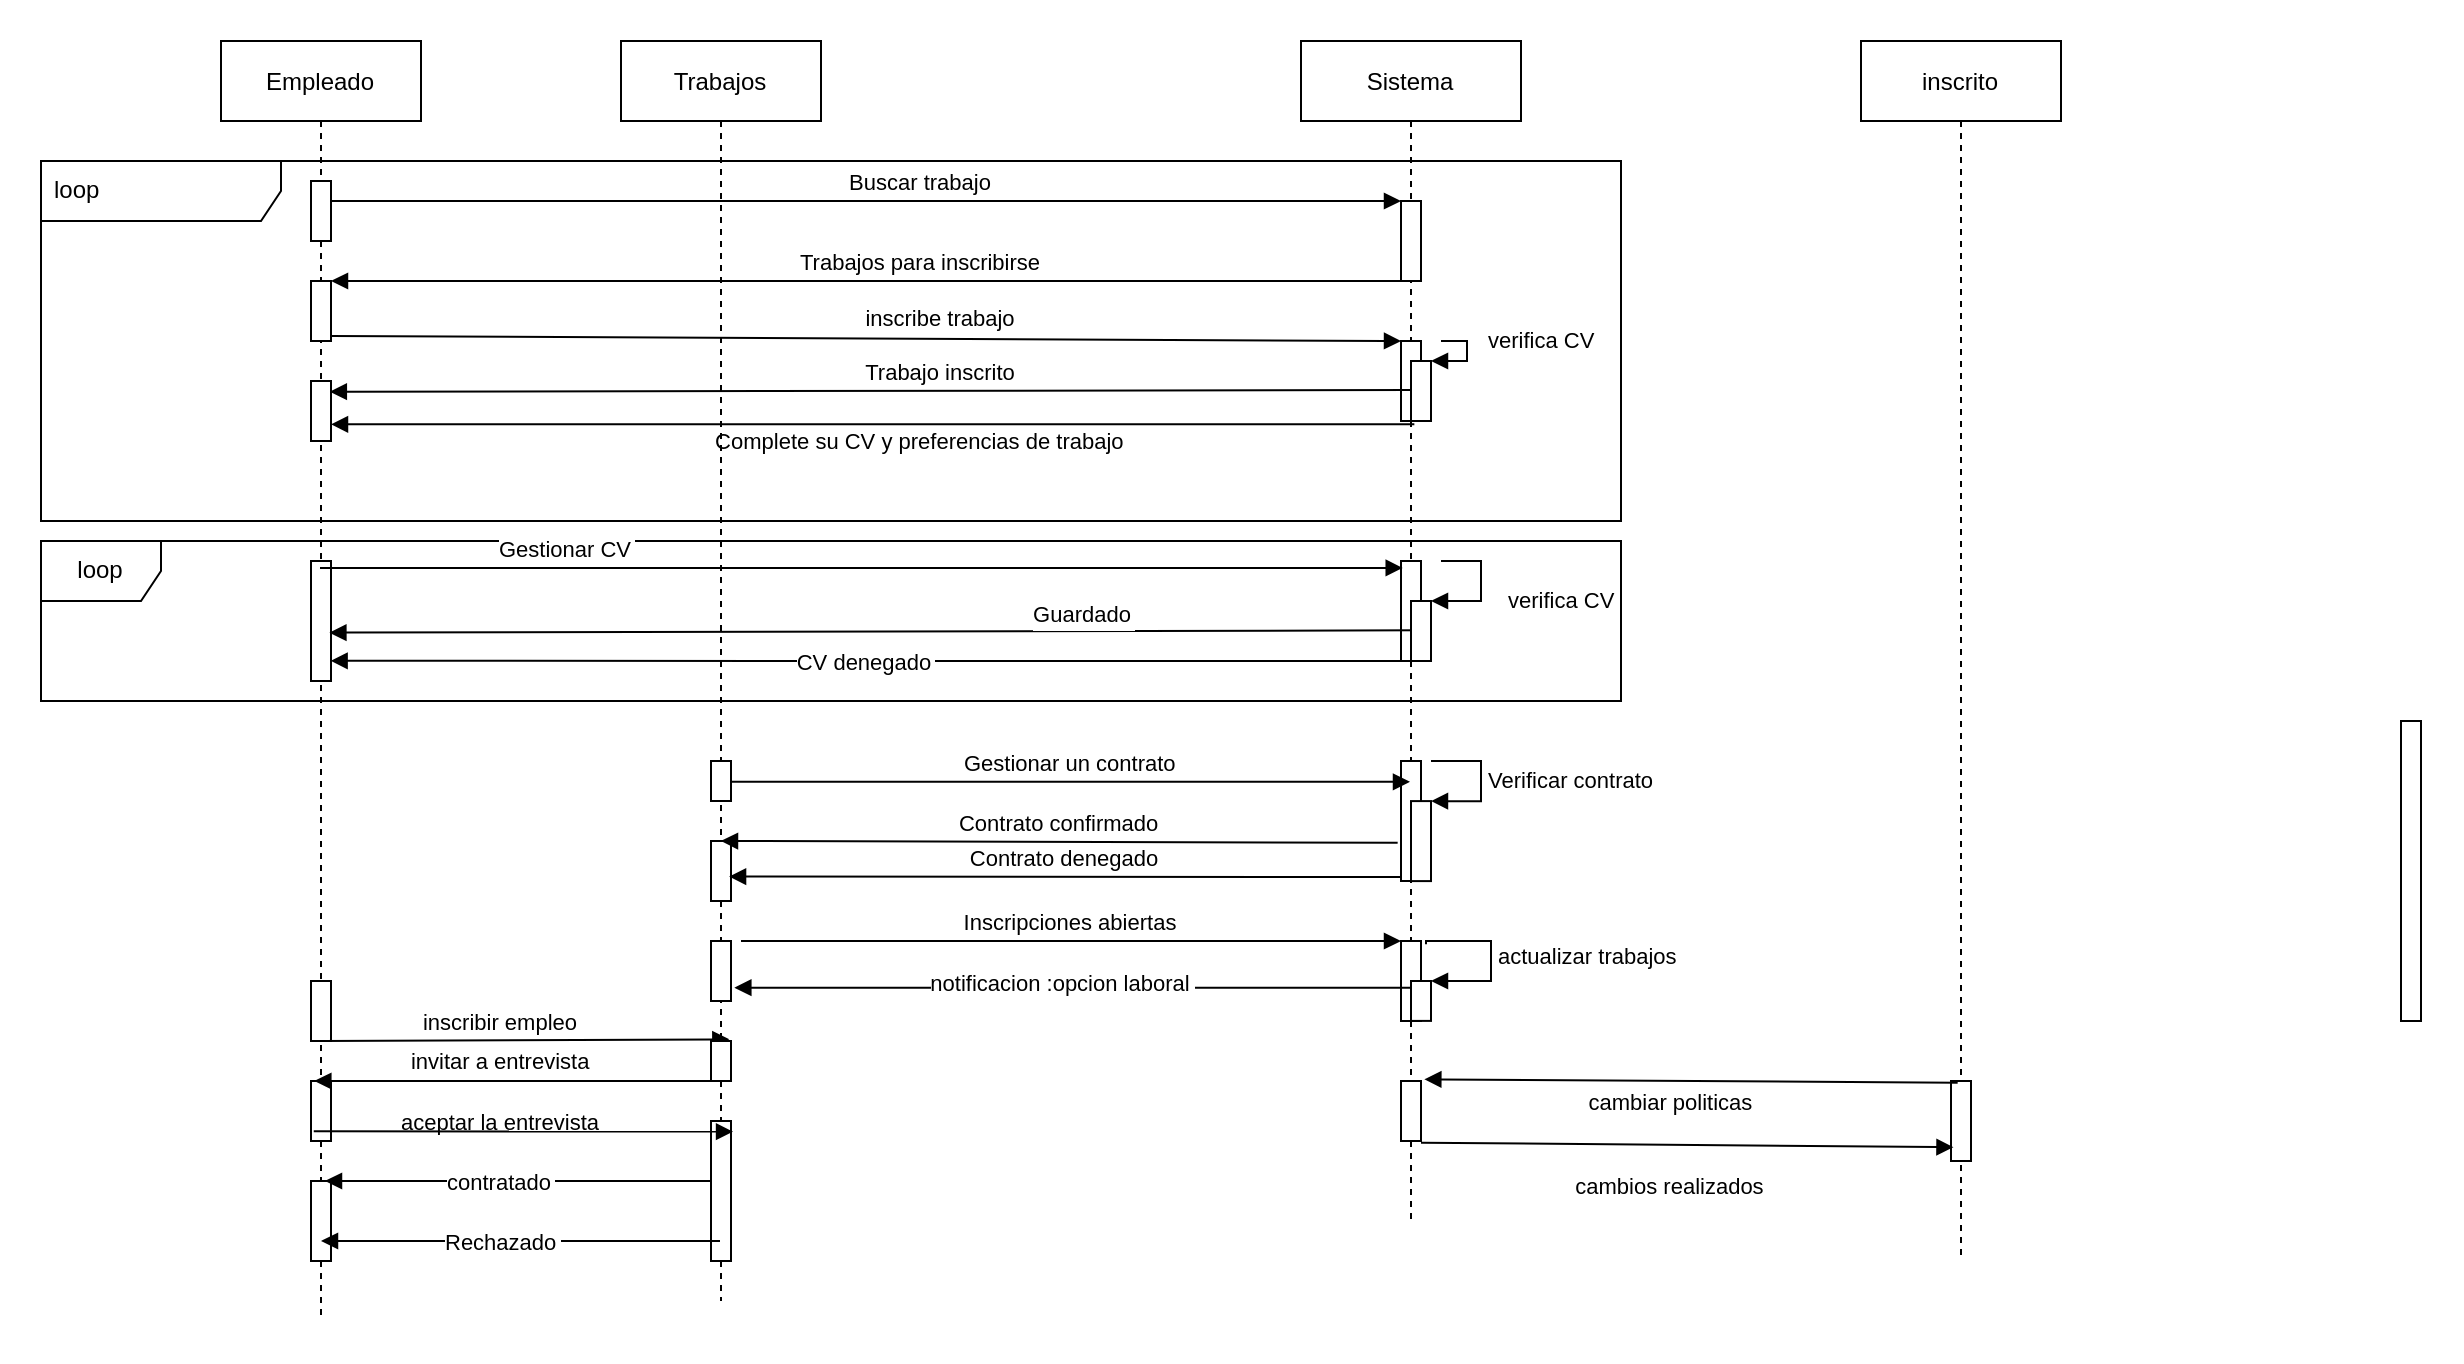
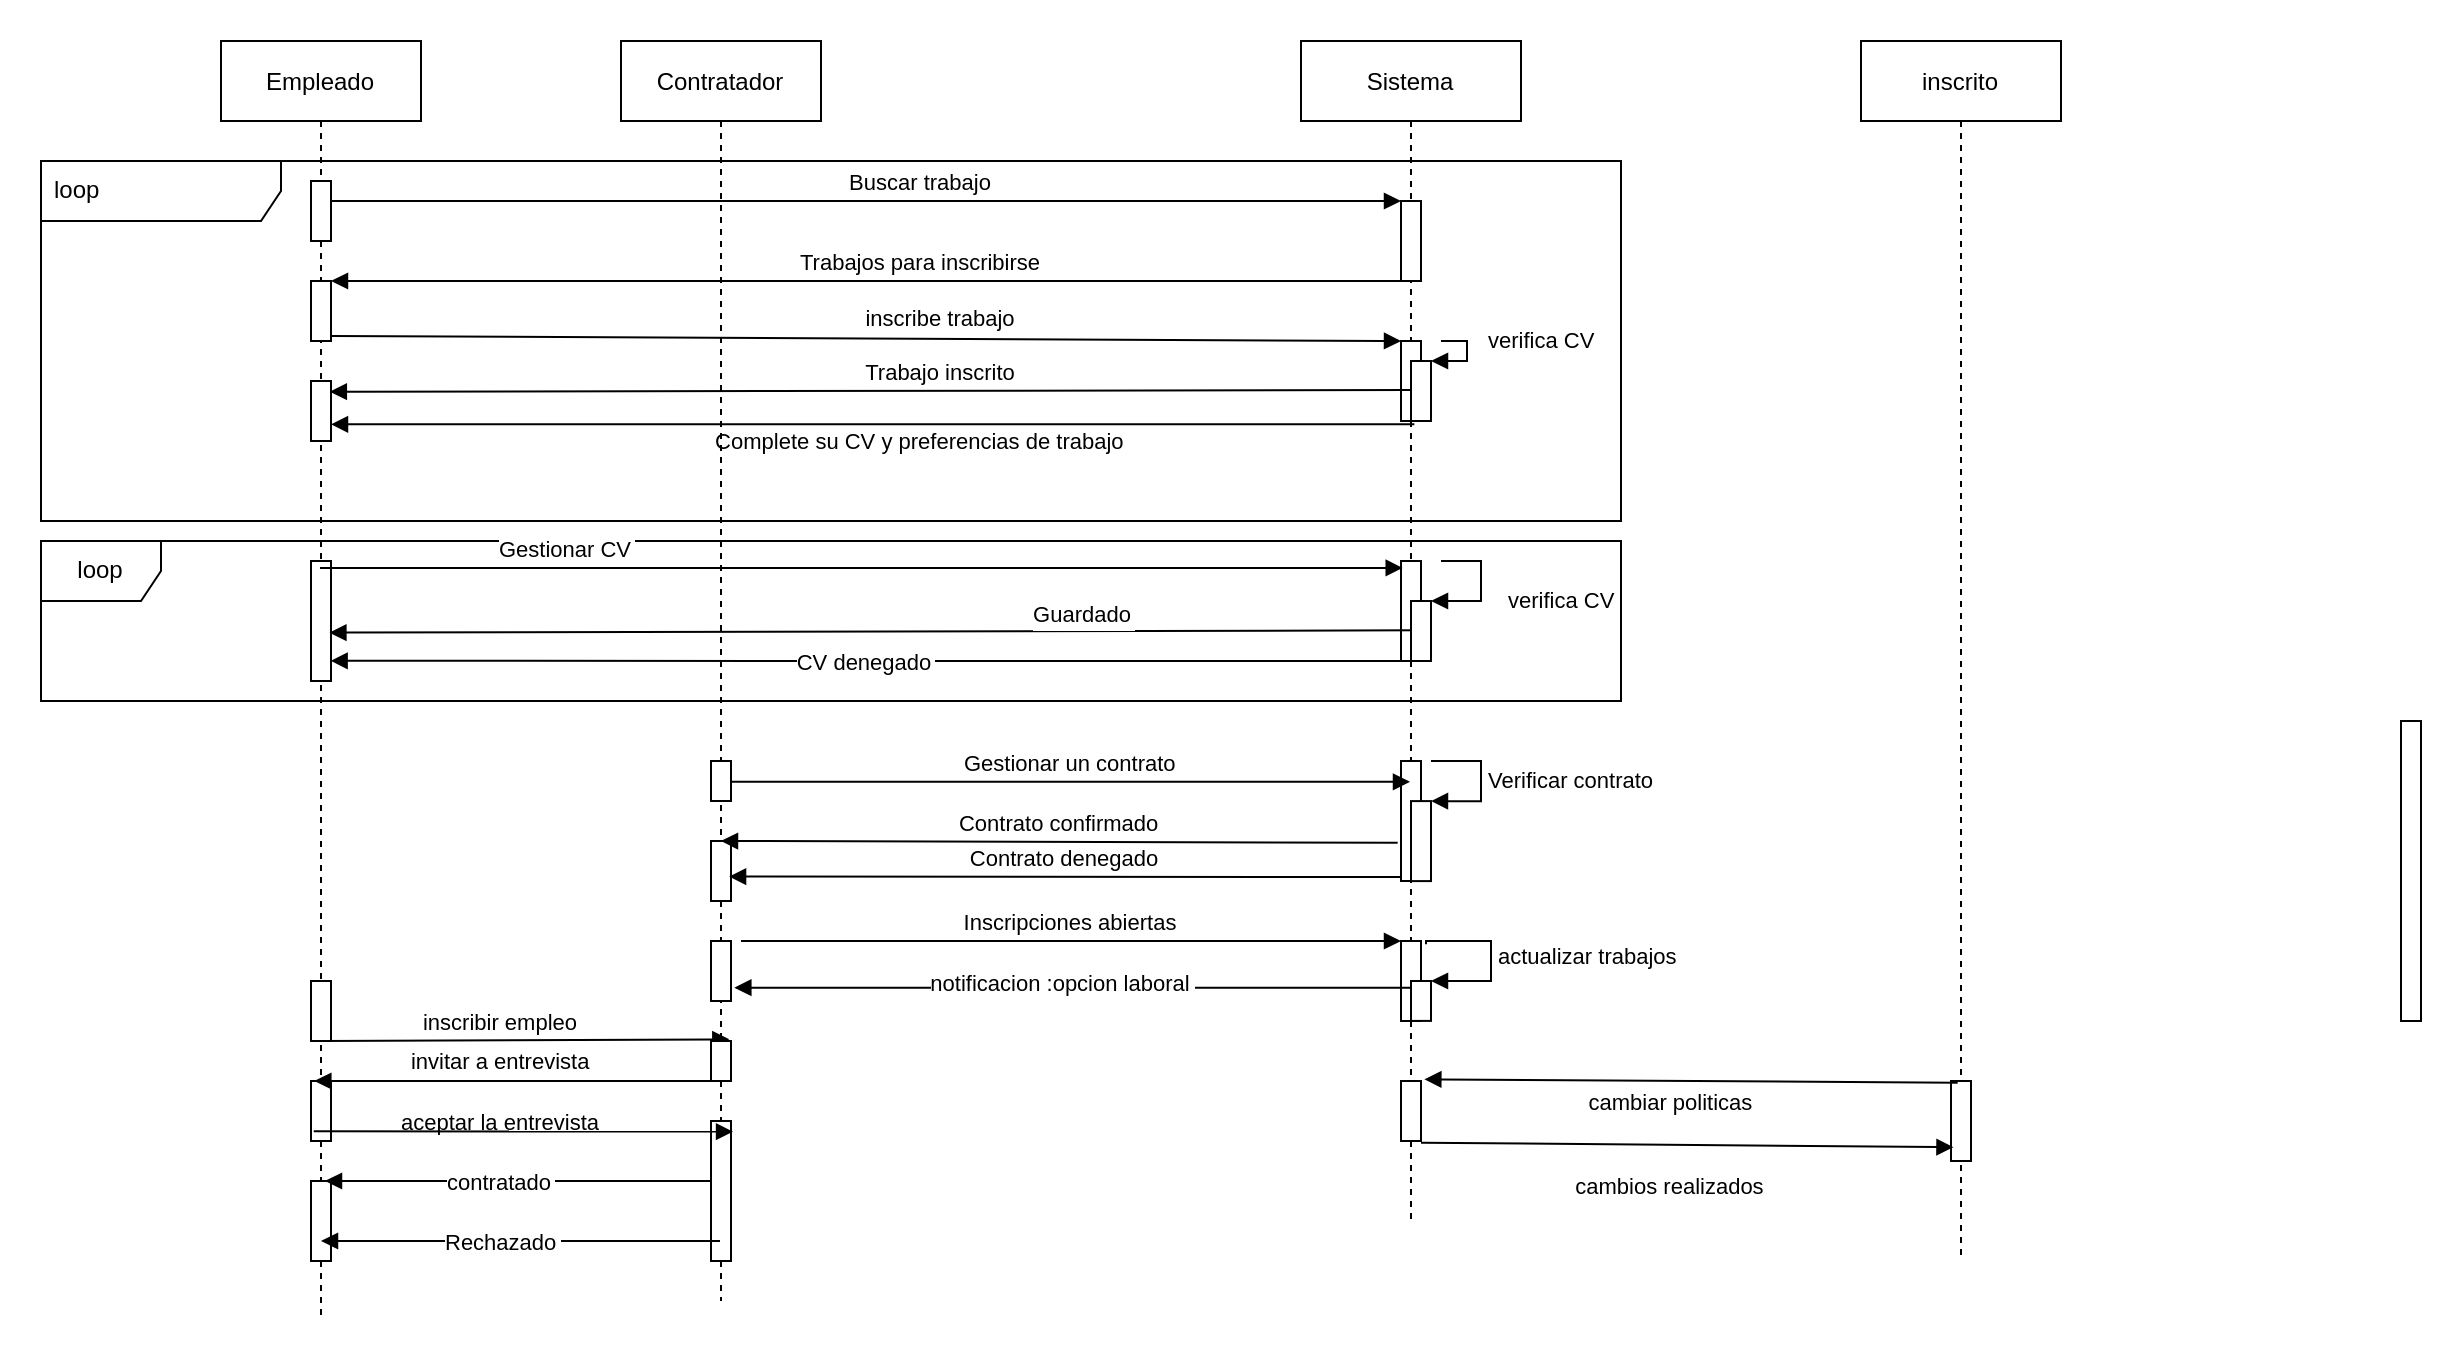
- <mxCell id="39" value="Trabajos" style="shape=umlLifeline;perimeter=lifelinePerimeter;container=1;collapsible=0;recursiveResize=0;rounded=0;shadow=0;strokeWidth=1;" parent="1" vertex="1"><mxGeometry x="310" y="20" width="100" height="630" as="geometry" /></mxCell>
+ <mxCell id="39" value="Contratador" style="shape=umlLifeline;perimeter=lifelinePerimeter;container=1;collapsible=0;recursiveResize=0;rounded=0;shadow=0;strokeWidth=1;" parent="1" vertex="1"><mxGeometry x="310" y="20" width="100" height="630" as="geometry" /></mxCell>
